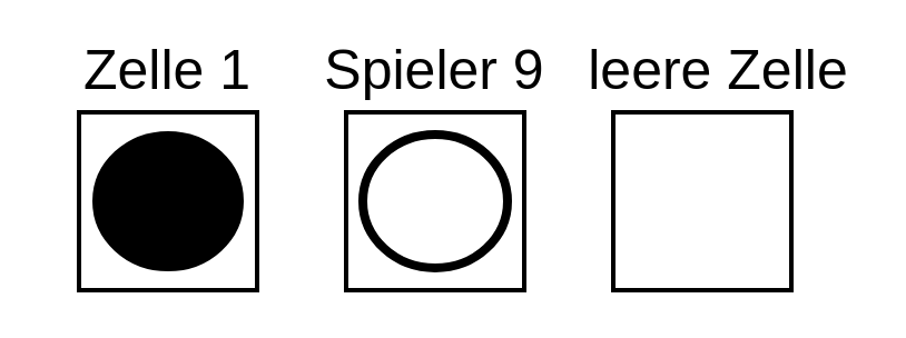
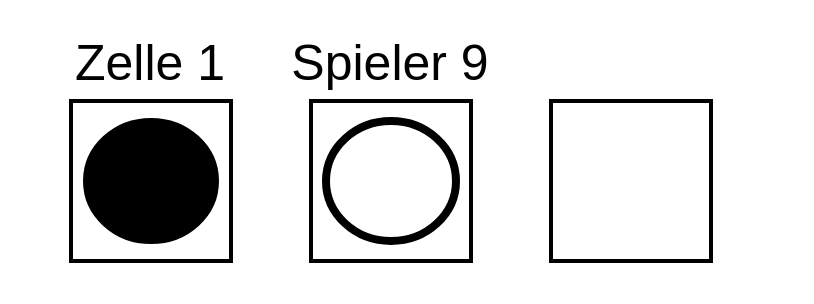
- <mxCell id="9" value="&lt;font style=&quot;font-size: 25px&quot;&gt;leere Zelle&lt;/font&gt;" style="text;html=1;strokeColor=none;fillColor=none;align=center;verticalAlign=middle;whiteSpace=wrap;rounded=0;" vertex="1" parent="1"><mxGeometry x="260" y="20" width="125" height="20" as="geometry" /></mxCell>
